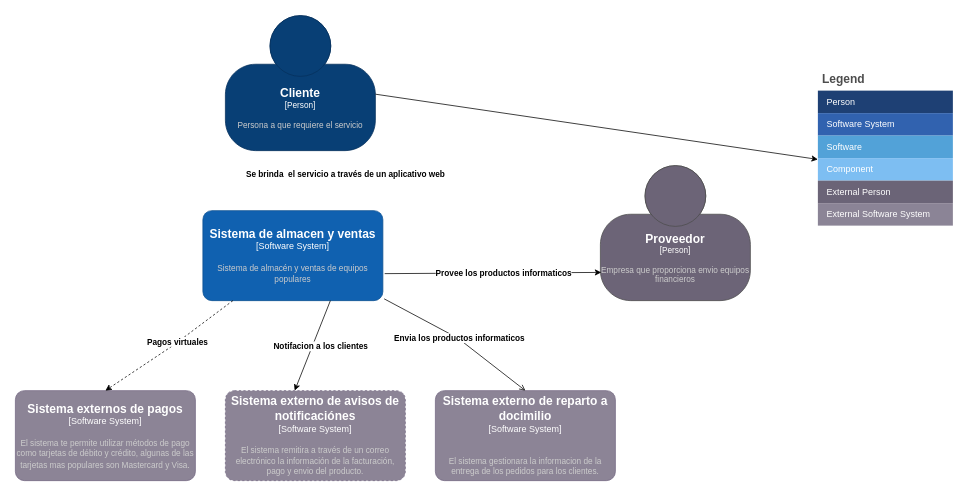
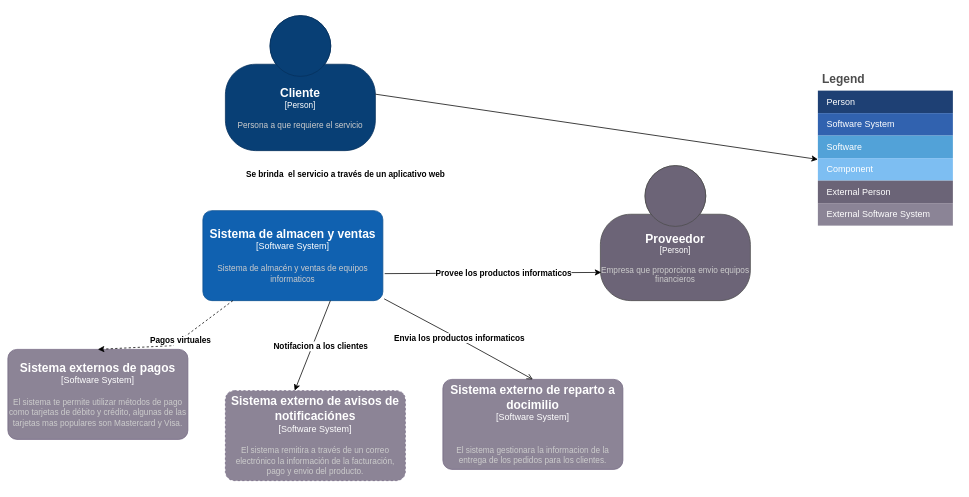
- <mxCell id="2" value="&lt;font style=&quot;font-size: 16px&quot;&gt;&lt;b&gt;Sistema de almacen y ventas&lt;/b&gt;&lt;/font&gt;&lt;div&gt;[Software System]&lt;/div&gt;&lt;br&gt;&lt;div&gt;&lt;font style=&quot;font-size: 11px&quot;&gt;&lt;font color=&quot;#cccccc&quot;&gt;Sistema de almacén y ventas de equipos populares&lt;/font&gt;&lt;/div&gt;" style="rounded=1;whiteSpace=wrap;html=1;labelBackgroundColor=none;fillColor=#1061B0;fontColor=#ffffff;align=center;arcSize=10;strokeColor=#0D5091;metaEdit=1;resizable=0;points=[[0.25,0,0],[0.5,0,0],[0.75,0,0],[1,0.25,0],[1,0.5,0],[1,0.75,0],[0.75,1,0],[0.5,1,0],[0.25,1,0],[0,0.75,0],[0,0.5,0],[0,0.25,0]];" vertex="1" parent="1"><mxGeometry x="270" y="280" width="240" height="120" as="geometry" /></mxCell>
+ <mxCell id="2" value="&lt;font style=&quot;font-size: 16px&quot;&gt;&lt;b&gt;Sistema de almacen y ventas&lt;/b&gt;&lt;/font&gt;&lt;div&gt;[Software System]&lt;/div&gt;&lt;br&gt;&lt;div&gt;&lt;font style=&quot;font-size: 11px&quot;&gt;&lt;font color=&quot;#cccccc&quot;&gt;Sistema de almacén y ventas de equipos informaticos&lt;/font&gt;&lt;/div&gt;" style="rounded=1;whiteSpace=wrap;html=1;labelBackgroundColor=none;fillColor=#1061B0;fontColor=#ffffff;align=center;arcSize=10;strokeColor=#0D5091;metaEdit=1;resizable=0;points=[[0.25,0,0],[0.5,0,0],[0.75,0,0],[1,0.25,0],[1,0.5,0],[1,0.75,0],[0.75,1,0],[0.5,1,0],[0.25,1,0],[0,0.75,0],[0,0.5,0],[0,0.25,0]];" vertex="1" parent="1"><mxGeometry x="270" y="280" width="240" height="120" as="geometry" /></mxCell>
- <mxCell id="18" value="&lt;font style=&quot;font-size: 16px&quot;&gt;&lt;b&gt;Sistema externos de pagos &lt;/b&gt;&lt;/font&gt;&lt;div&gt;[Software System]&lt;/div&gt;&lt;br&gt;&lt;div&gt;&lt;font style=&quot;font-size: 11px&quot;&gt;&lt;font color=&quot;#cccccc&quot;&gt;El sistema te permite utilizar métodos de pago como tarjetas de débito y crédito, algunas de las tarjetas  mas populares son Mastercard y Visa.&#10;&lt;/font&gt;&lt;/div&gt;" style="rounded=1;whiteSpace=wrap;html=1;labelBackgroundColor=none;fillColor=#8C8496;fontColor=#ffffff;align=center;arcSize=10;strokeColor=#736782;metaEdit=1;resizable=0;points=[[0.25,0,0],[0.5,0,0],[0.75,0,0],[1,0.25,0],[1,0.5,0],[1,0.75,0],[0.75,1,0],[0.5,1,0],[0.25,1,0],[0,0.75,0],[0,0.5,0],[0,0.25,0]];" vertex="1" parent="1"><mxGeometry x="20" y="520" width="240" height="120" as="geometry" /></mxCell>
+ <mxCell id="18" value="&lt;font style=&quot;font-size: 16px&quot;&gt;&lt;b&gt;Sistema externos de pagos &lt;/b&gt;&lt;/font&gt;&lt;div&gt;[Software System]&lt;/div&gt;&lt;br&gt;&lt;div&gt;&lt;font style=&quot;font-size: 11px&quot;&gt;&lt;font color=&quot;#cccccc&quot;&gt;El sistema te permite utilizar métodos de pago como tarjetas de débito y crédito, algunas de las tarjetas  mas populares son Mastercard y Visa.&#10;&lt;/font&gt;&lt;/div&gt;" style="rounded=1;whiteSpace=wrap;html=1;labelBackgroundColor=none;fillColor=#8C8496;fontColor=#ffffff;align=center;arcSize=10;strokeColor=#736782;metaEdit=1;resizable=0;points=[[0.25,0,0],[0.5,0,0],[0.75,0,0],[1,0.25,0],[1,0.5,0],[1,0.75,0],[0.75,1,0],[0.5,1,0],[0.25,1,0],[0,0.75,0],[0,0.5,0],[0,0.25,0]];" vertex="1" parent="1"><mxGeometry x="10" y="465" width="240" height="120" as="geometry" /></mxCell>
- <mxCell id="28" value="&lt;font style=&quot;font-size: 16px&quot;&gt;&lt;b&gt;Sistema externo de reparto a docimilio&lt;/b&gt;&lt;/font&gt;&lt;div&gt;[Software System]&lt;/div&gt;&lt;br&gt;&lt;div&gt;&lt;font style=&quot;font-size: 11px&quot;&gt;&lt;font color=&quot;#cccccc&quot;&gt;&#10;El sistema gestionara la informacion de la entrega de los pedidos para los clientes.&lt;/font&gt;&lt;/div&gt;" style="rounded=1;whiteSpace=wrap;html=1;labelBackgroundColor=none;fillColor=#8C8496;fontColor=#ffffff;align=center;arcSize=10;strokeColor=#736782;metaEdit=1;resizable=0;points=[[0.25,0,0],[0.5,0,0],[0.75,0,0],[1,0.25,0],[1,0.5,0],[1,0.75,0],[0.75,1,0],[0.5,1,0],[0.25,1,0],[0,0.75,0],[0,0.5,0],[0,0.25,0]];" vertex="1" parent="1"><mxGeometry x="580" y="520" width="240" height="120" as="geometry" /></mxCell>
+ <mxCell id="28" value="&lt;font style=&quot;font-size: 16px&quot;&gt;&lt;b&gt;Sistema externo de reparto a docimilio&lt;/b&gt;&lt;/font&gt;&lt;div&gt;[Software System]&lt;/div&gt;&lt;br&gt;&lt;div&gt;&lt;font style=&quot;font-size: 11px&quot;&gt;&lt;font color=&quot;#cccccc&quot;&gt;&#10;El sistema gestionara la informacion de la entrega de los pedidos para los clientes.&lt;/font&gt;&lt;/div&gt;" style="rounded=1;whiteSpace=wrap;html=1;labelBackgroundColor=none;fillColor=#8C8496;fontColor=#ffffff;align=center;arcSize=10;strokeColor=#736782;metaEdit=1;resizable=0;points=[[0.25,0,0],[0.5,0,0],[0.75,0,0],[1,0.25,0],[1,0.5,0],[1,0.75,0],[0.75,1,0],[0.5,1,0],[0.25,1,0],[0,0.75,0],[0,0.5,0],[0,0.25,0]];" vertex="1" parent="1"><mxGeometry x="590" y="505" width="240" height="120" as="geometry" /></mxCell>
